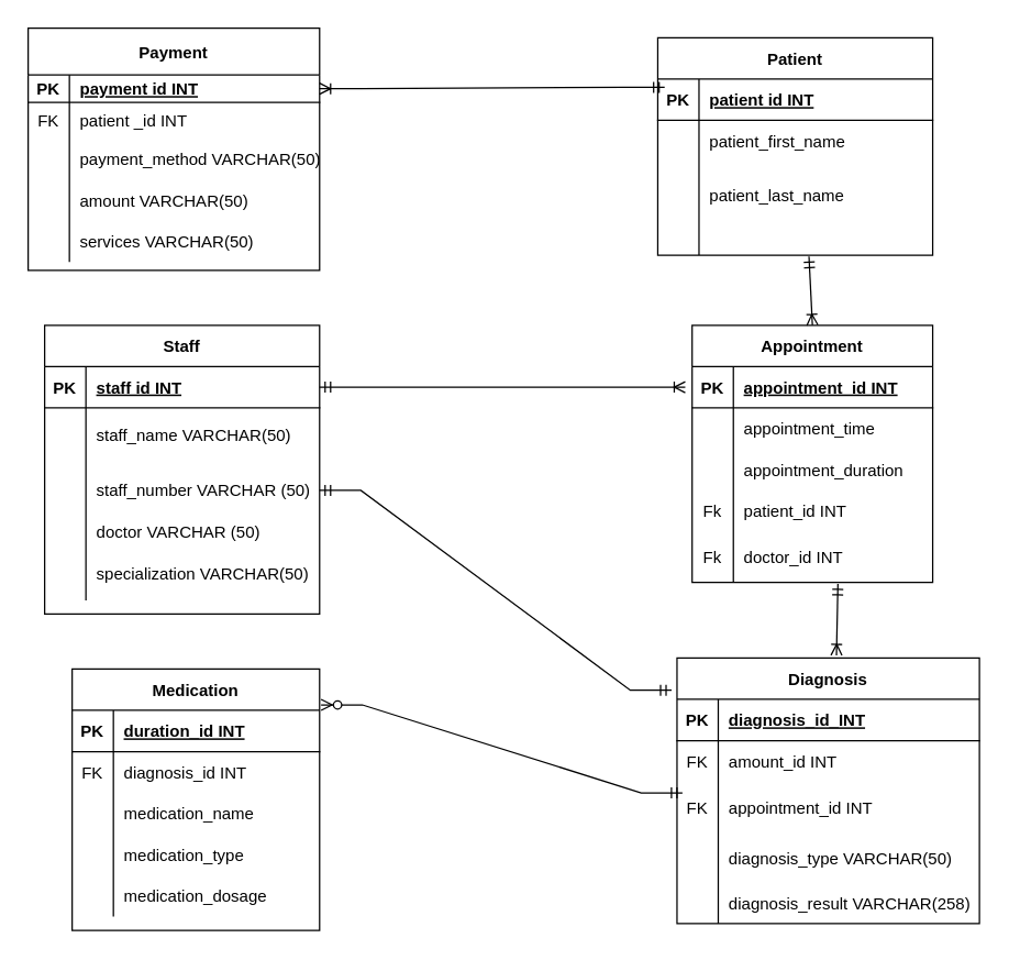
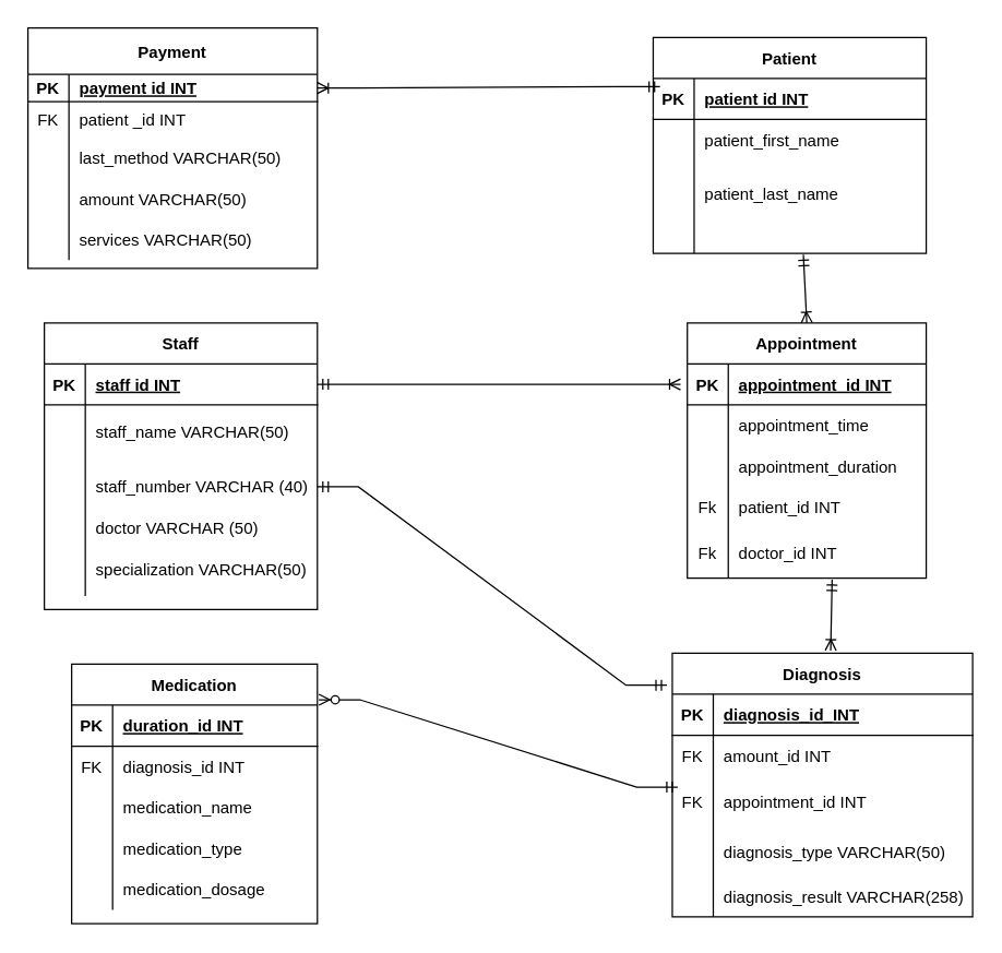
- <mxCell id="58" value="payment_method VARCHAR(50)" style="shape=partialRectangle;connectable=0;fillColor=none;top=0;left=0;bottom=0;right=0;align=left;spacingLeft=6;overflow=hidden;" vertex="1" parent="56"><mxGeometry x="30" width="182" height="30" as="geometry"><mxRectangle width="182" height="30" as="alternateBounds" /></mxGeometry></mxCell>
+ <mxCell id="58" value="last_method VARCHAR(50)" style="shape=partialRectangle;connectable=0;fillColor=none;top=0;left=0;bottom=0;right=0;align=left;spacingLeft=6;overflow=hidden;" vertex="1" parent="56"><mxGeometry x="30" width="182" height="30" as="geometry"><mxRectangle width="182" height="30" as="alternateBounds" /></mxGeometry></mxCell>
- <mxCell id="24" value="staff_number VARCHAR (50)" style="shape=partialRectangle;connectable=0;fillColor=none;top=0;left=0;bottom=0;right=0;align=left;spacingLeft=6;overflow=hidden;" vertex="1" parent="22"><mxGeometry x="30" width="170" height="40" as="geometry"><mxRectangle width="170" height="40" as="alternateBounds" /></mxGeometry></mxCell>
+ <mxCell id="24" value="staff_number VARCHAR (40)" style="shape=partialRectangle;connectable=0;fillColor=none;top=0;left=0;bottom=0;right=0;align=left;spacingLeft=6;overflow=hidden;" vertex="1" parent="22"><mxGeometry x="30" width="170" height="40" as="geometry"><mxRectangle width="170" height="40" as="alternateBounds" /></mxGeometry></mxCell>
